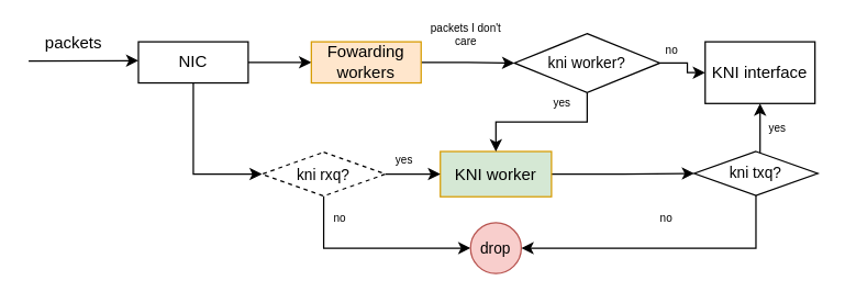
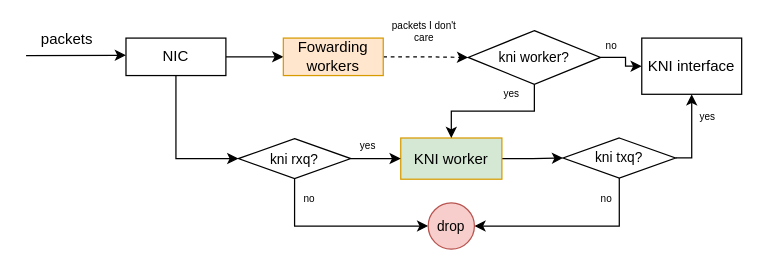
- <mxCell id="6" style="edgeStyle=orthogonalEdgeStyle;rounded=0;orthogonalLoop=1;jettySize=auto;html=1;fontSize=11;fontColor=#000000;" parent="1" source="7" target="24" edge="1"><mxGeometry relative="1" as="geometry" /></mxCell>
+ <mxCell id="6" style="edgeStyle=orthogonalEdgeStyle;rounded=0;orthogonalLoop=1;jettySize=auto;html=1;fontSize=11;fontColor=#000000;dashed=1;" parent="1" source="7" target="24" edge="1"><mxGeometry relative="1" as="geometry" /></mxCell>
- <mxCell id="21" value="kni txq?" style="rhombus;whiteSpace=wrap;html=1;labelBackgroundColor=#FFFFFF;fontSize=11;fontColor=#000000;strokeWidth=1;" parent="1" vertex="1"><mxGeometry x="505" y="110" width="90" height="32" as="geometry" /></mxCell>
+ <mxCell id="21" value="kni txq?" style="rhombus;whiteSpace=wrap;html=1;labelBackgroundColor=#FFFFFF;fontSize=11;fontColor=#000000;strokeWidth=1;" parent="1" vertex="1"><mxGeometry x="450" y="110" width="90" height="32" as="geometry" /></mxCell>
- <mxCell id="18" value="kni rxq?" style="rhombus;whiteSpace=wrap;html=1;labelBackgroundColor=#FFFFFF;fontSize=11;fontColor=#000000;strokeWidth=1;dashed=1;" parent="1" vertex="1"><mxGeometry x="190" y="110.5" width="90" height="32" as="geometry" /></mxCell>
+ <mxCell id="18" value="kni rxq?" style="rhombus;whiteSpace=wrap;html=1;labelBackgroundColor=#FFFFFF;fontSize=11;fontColor=#000000;strokeWidth=1;" parent="1" vertex="1"><mxGeometry x="190" y="110.5" width="90" height="32" as="geometry" /></mxCell>
